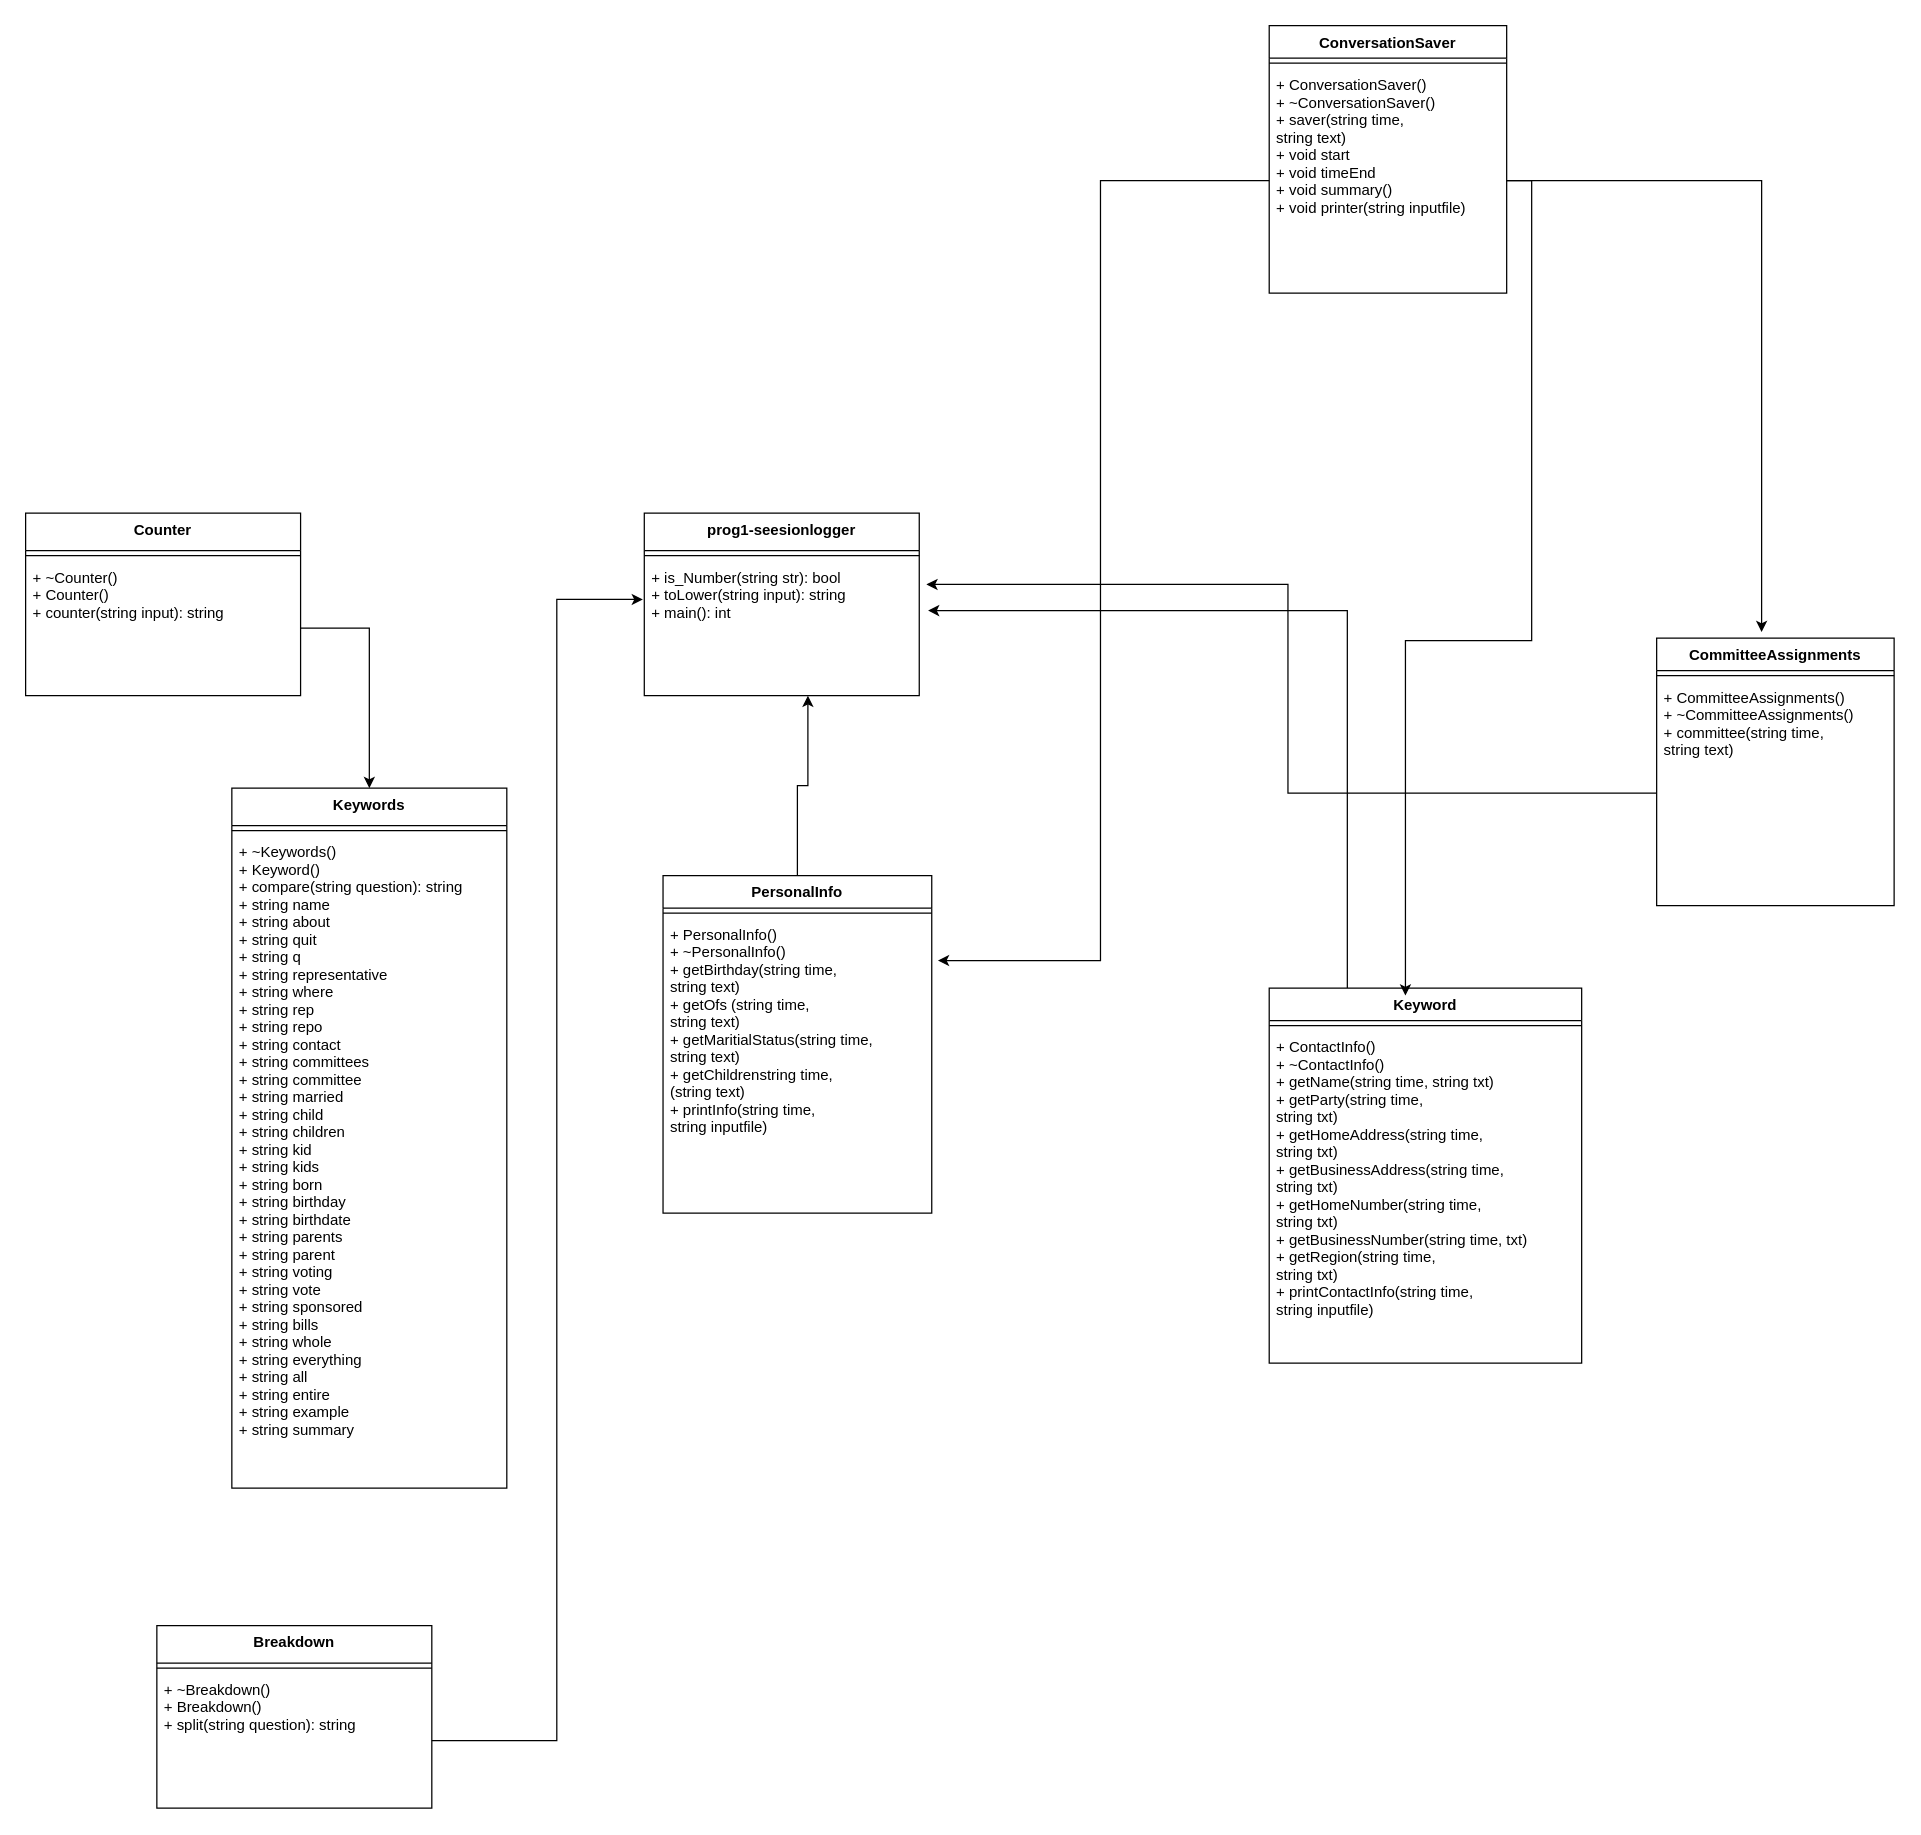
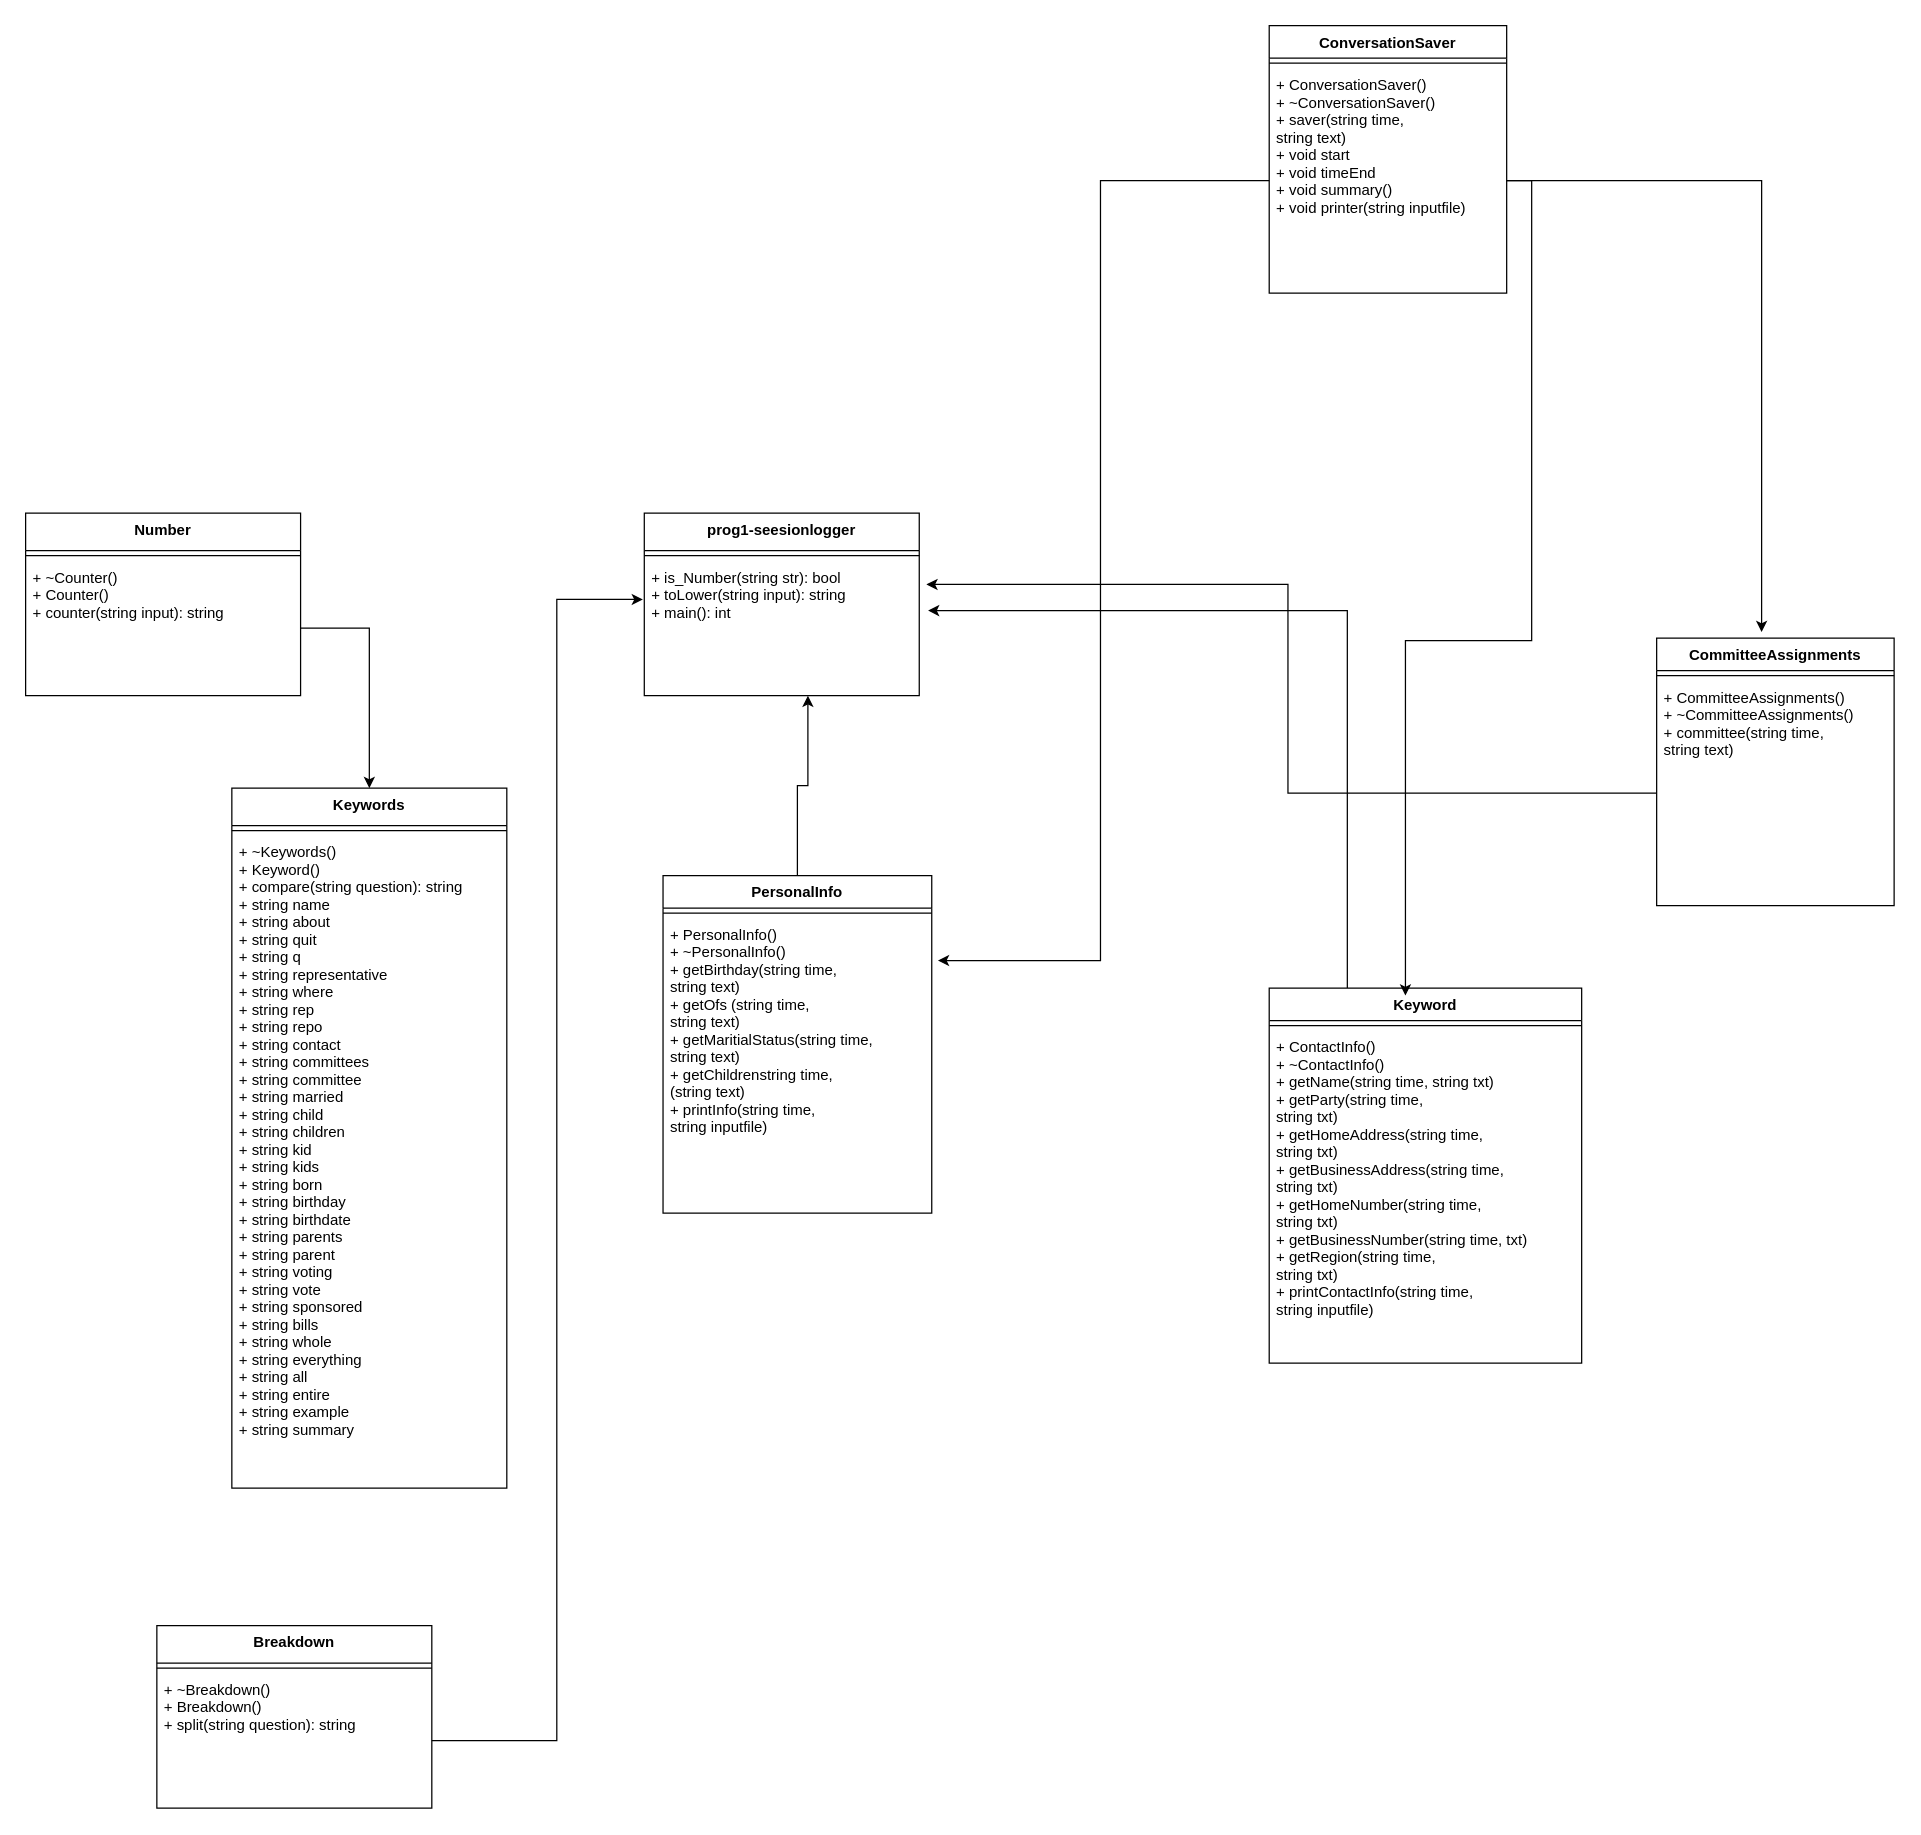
- <mxCell id="17" value="Counter" style="swimlane;fontStyle=1;align=center;verticalAlign=top;childLayout=stackLayout;horizontal=1;startSize=30;horizontalStack=0;resizeParent=1;resizeParentMax=0;resizeLast=0;collapsible=1;marginBottom=0;" parent="1" vertex="1"><mxGeometry x="20" y="410" width="220" height="146" as="geometry" /></mxCell>
+ <mxCell id="17" value="Number" style="swimlane;fontStyle=1;align=center;verticalAlign=top;childLayout=stackLayout;horizontal=1;startSize=30;horizontalStack=0;resizeParent=1;resizeParentMax=0;resizeLast=0;collapsible=1;marginBottom=0;" parent="1" vertex="1"><mxGeometry x="20" y="410" width="220" height="146" as="geometry" /></mxCell>
